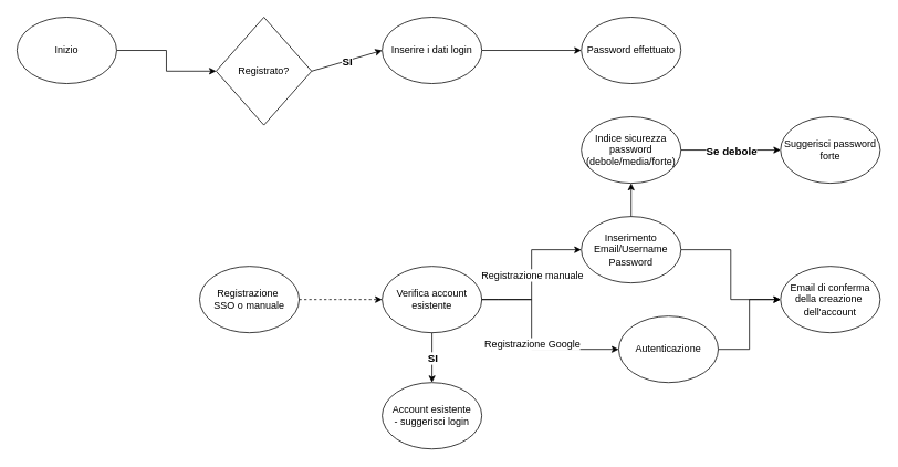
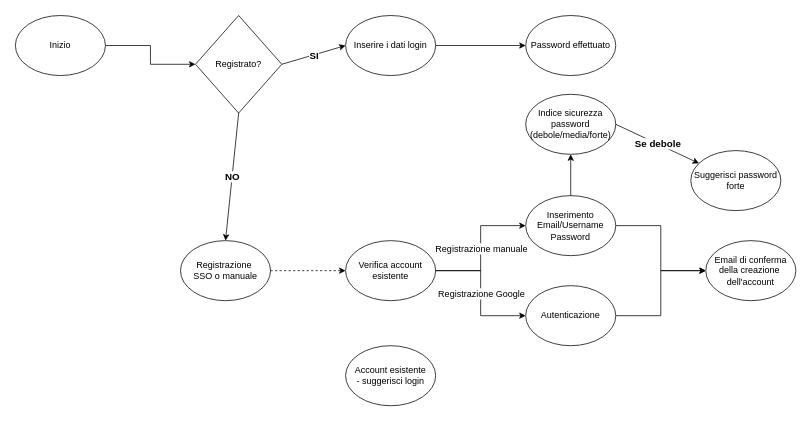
- <mxCell id="10" value="Indice sicurezza&lt;div&gt;password&lt;/div&gt;&lt;div&gt;(debole/media/forte)&lt;/div&gt;" style="ellipse;whiteSpace=wrap;html=1;" vertex="1" parent="1"><mxGeometry x="700" y="140" width="120" height="80" as="geometry" /></mxCell>
+ <mxCell id="10" value="Indice sicurezza&lt;div&gt;password&lt;/div&gt;&lt;div&gt;(debole/media/forte)&lt;/div&gt;" style="ellipse;whiteSpace=wrap;html=1;" vertex="1" parent="1"><mxGeometry x="700" y="125" width="120" height="80" as="geometry" /></mxCell>
- <mxCell id="28" value="Suggerisci password&lt;div&gt;forte&lt;/div&gt;" style="ellipse;whiteSpace=wrap;html=1;" vertex="1" parent="1"><mxGeometry x="940" y="140" width="120" height="80" as="geometry" /></mxCell>
+ <mxCell id="28" value="Suggerisci password&lt;div&gt;forte&lt;/div&gt;" style="ellipse;whiteSpace=wrap;html=1;" vertex="1" parent="1"><mxGeometry x="920" y="200" width="120" height="80" as="geometry" /></mxCell>
+ <mxCell id="17" value="" style="endArrow=classic;html=1;rounded=0;exitX=0.5;exitY=1;exitDx=0;exitDy=0;entryX=0.5;entryY=0;entryDx=0;entryDy=0;" edge="1" parent="1" source="4" target="16"><mxGeometry relative="1" as="geometry"><mxPoint x="340" y="310" as="sourcePoint" /><mxPoint x="440" y="310" as="targetPoint" /></mxGeometry></mxCell>
+ <mxCell id="18" value="NO" style="edgeLabel;resizable=0;html=1;;align=center;verticalAlign=middle;labelBorderColor=none;fontStyle=1;textShadow=0;fontSize=13;" connectable="0" vertex="1" parent="17"><mxGeometry relative="1" as="geometry" /></mxCell>
- <mxCell id="15" value="Autenticazione" style="ellipse;whiteSpace=wrap;html=1;" vertex="1" parent="1"><mxGeometry x="745" y="380" width="120" height="80" as="geometry" /></mxCell>
+ <mxCell id="15" value="Autenticazione" style="ellipse;whiteSpace=wrap;html=1;" vertex="1" parent="1"><mxGeometry x="700" y="380" width="120" height="80" as="geometry" /></mxCell>
- <mxCell id="25" value="" style="endArrow=classic;html=1;rounded=0;exitX=0.5;exitY=1;exitDx=0;exitDy=0;entryX=0.5;entryY=0;entryDx=0;entryDy=0;" edge="1" parent="1" source="13" target="24"><mxGeometry relative="1" as="geometry"><mxPoint x="420" y="420" as="sourcePoint" /><mxPoint x="460" y="430" as="targetPoint" /><Array as="points" /></mxGeometry></mxCell>
- <mxCell id="26" value="SI" style="edgeLabel;resizable=0;html=1;;align=center;verticalAlign=middle;fontStyle=1;fontSize=13;" connectable="0" vertex="1" parent="25"><mxGeometry relative="1" as="geometry" /></mxCell>
